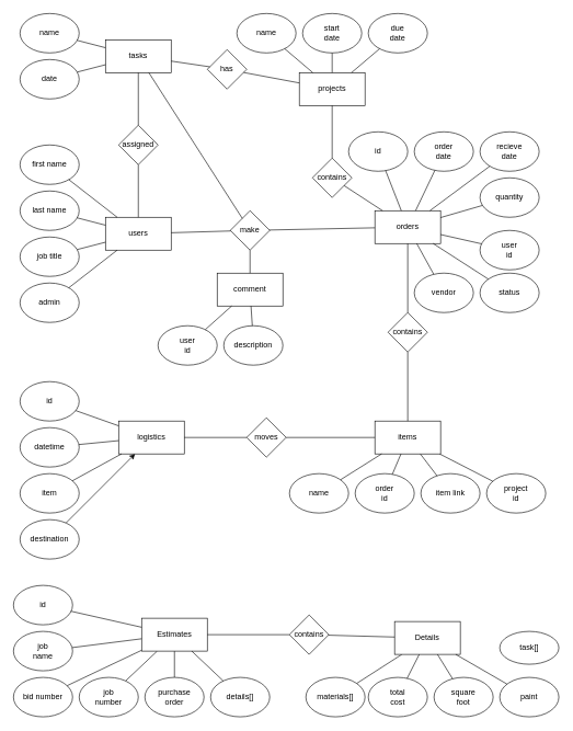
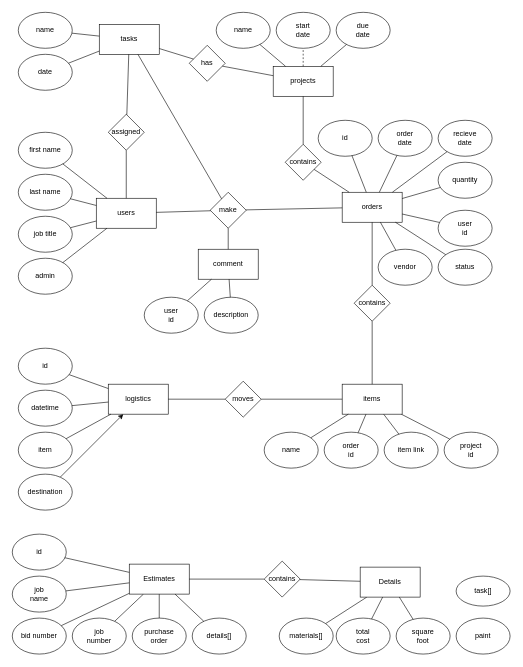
- <mxCell id="61" value="tasks" style="rounded=0;whiteSpace=wrap;html=1;" parent="1" vertex="1"><mxGeometry x="160" y="60" width="100" height="50" as="geometry" /></mxCell>
+ <mxCell id="61" value="tasks" style="rounded=0;whiteSpace=wrap;html=1;" parent="1" vertex="1"><mxGeometry x="165" y="40" width="100" height="50" as="geometry" /></mxCell>
- <mxCell id="70" value="" style="endArrow=none;html=1;rounded=0;" parent="1" source="20" target="69" edge="1"><mxGeometry width="50" height="50" relative="1" as="geometry"><mxPoint x="630" y="31" as="sourcePoint" /><mxPoint x="593" y="-4" as="targetPoint" /></mxGeometry></mxCell>
+ <mxCell id="70" value="" style="endArrow=none;html=1;rounded=0;dashed=1;" parent="1" source="20" target="69" edge="1"><mxGeometry width="50" height="50" relative="1" as="geometry"><mxPoint x="630" y="31" as="sourcePoint" /><mxPoint x="593" y="-4" as="targetPoint" /></mxGeometry></mxCell>
- <mxCell id="105" value="" style="endArrow=none;html=1;rounded=0;" edge="1" parent="1" source="103" target="94"><mxGeometry width="50" height="50" relative="1" as="geometry"><mxPoint x="636" y="1053" as="sourcePoint" /><mxPoint x="670" y="1010" as="targetPoint" /></mxGeometry></mxCell>
